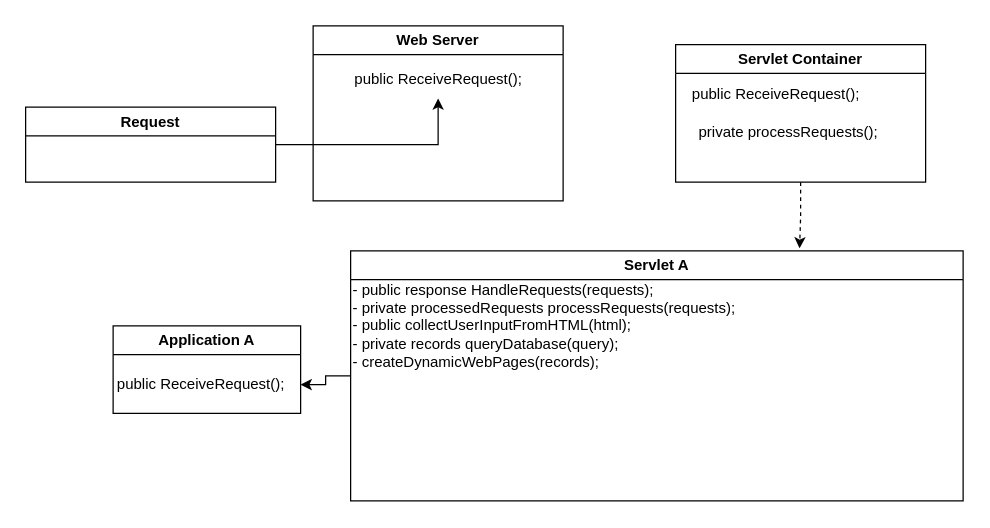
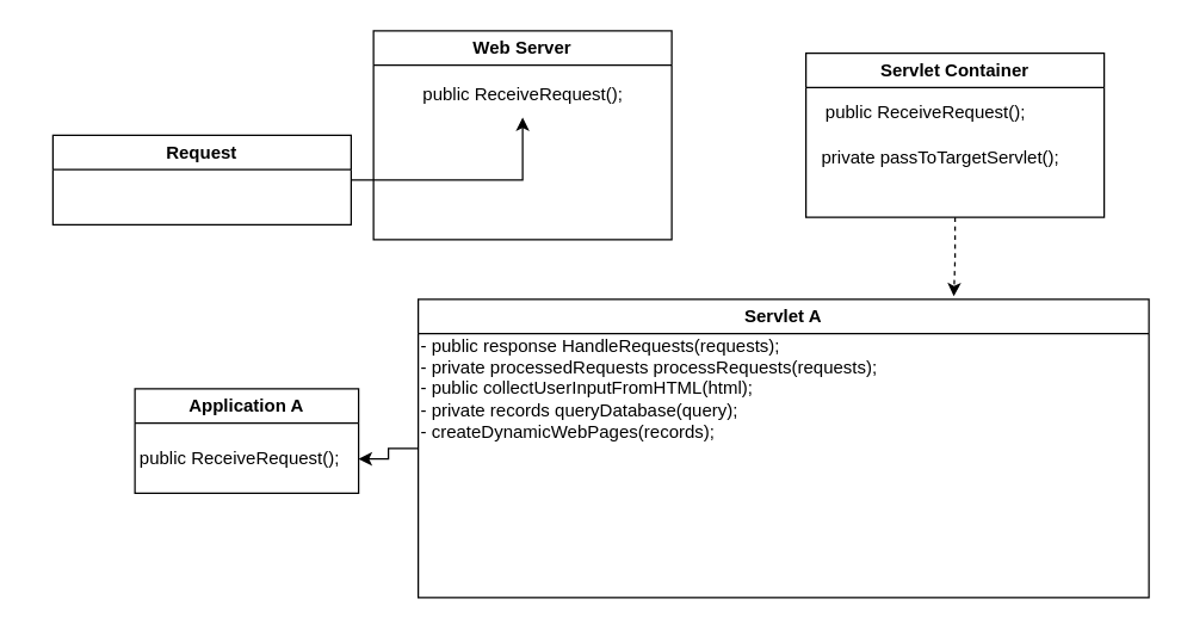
- <mxCell id="11" value="private processRequests();" style="text;html=1;align=center;verticalAlign=middle;resizable=0;points=[];autosize=1;strokeColor=none;fillColor=none;" vertex="1" parent="10"><mxGeometry y="55" width="180" height="30" as="geometry" /></mxCell>
+ <mxCell id="11" value="private passToTargetServlet();" style="text;html=1;align=center;verticalAlign=middle;resizable=0;points=[];autosize=1;strokeColor=none;fillColor=none;" vertex="1" parent="10"><mxGeometry y="55" width="180" height="30" as="geometry" /></mxCell>
- <mxCell id="8" value="Request" style="swimlane;whiteSpace=wrap;html=1;" vertex="1" parent="1"><mxGeometry x="20" y="85" width="200" height="60" as="geometry" /></mxCell>
+ <mxCell id="8" value="Request" style="swimlane;whiteSpace=wrap;html=1;" vertex="1" parent="1"><mxGeometry x="35" y="90" width="200" height="60" as="geometry" /></mxCell>
